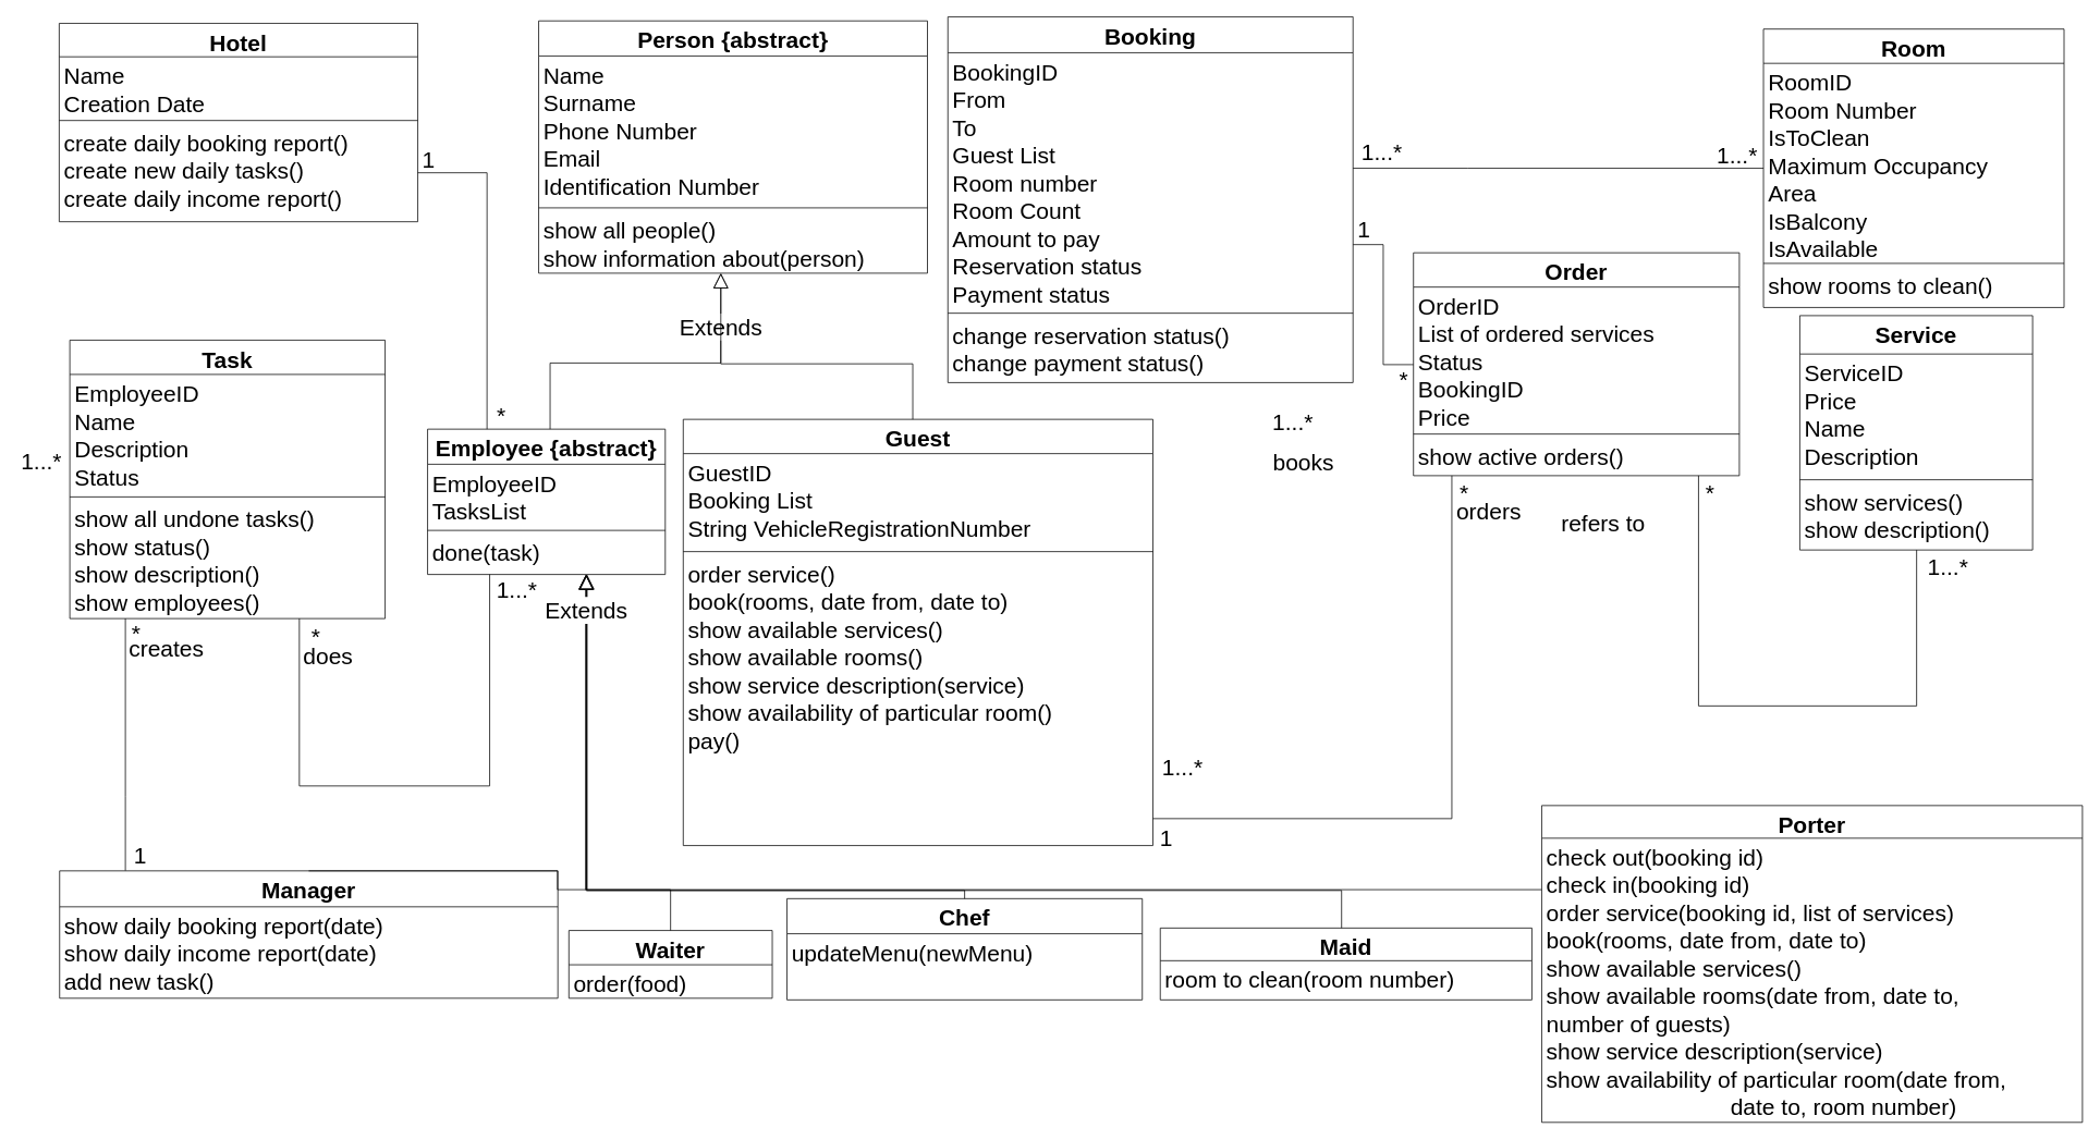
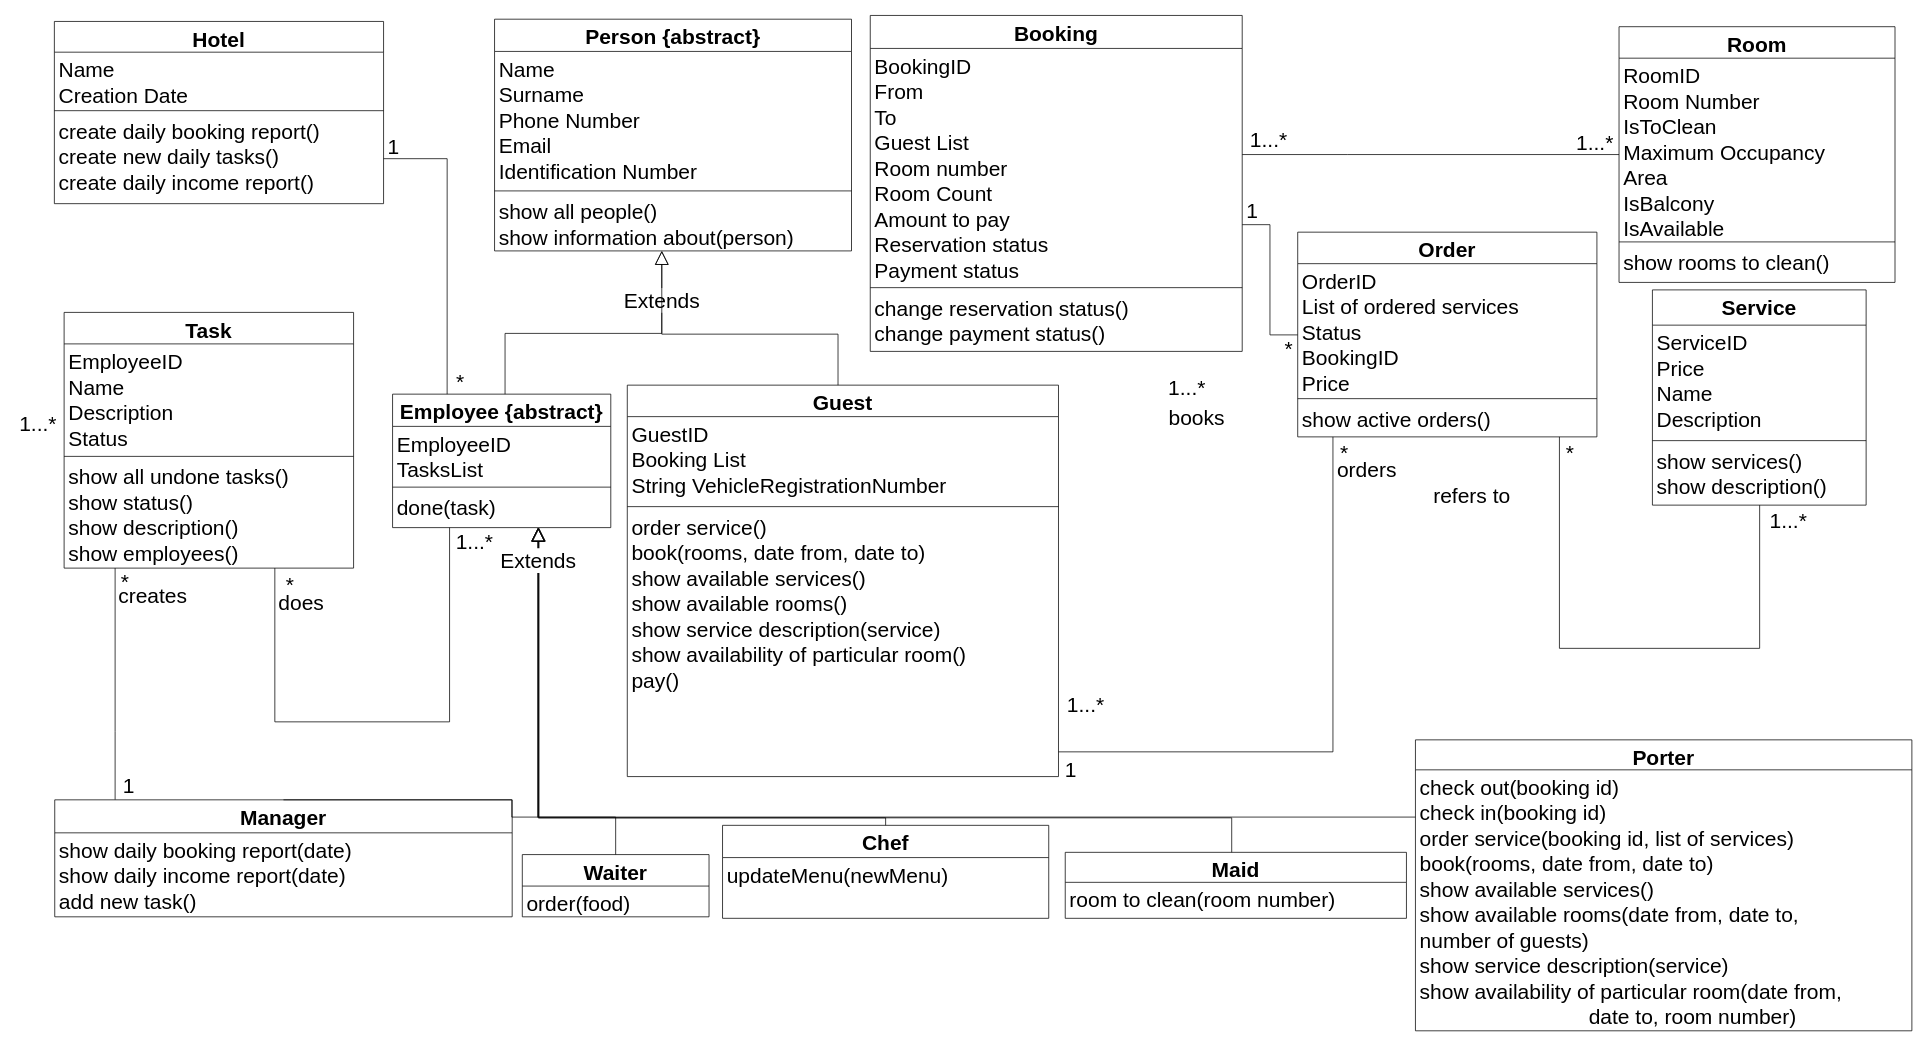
- <mxCell id="84" value="books" style="text;html=1;align=center;verticalAlign=middle;resizable=0;points=[];autosize=1;strokeColor=none;fillColor=none;fontSize=28;" vertex="1" parent="1"><mxGeometry x="1552" y="547" width="85" height="38" as="geometry" /></mxCell>
+ <mxCell id="84" value="books" style="text;html=1;align=center;verticalAlign=middle;resizable=0;points=[];autosize=1;strokeColor=none;fillColor=none;fontSize=28;" vertex="1" parent="1"><mxGeometry x="1552" y="537" width="85" height="38" as="geometry" /></mxCell>
- <mxCell id="59" value="refers to" style="text;html=1;align=center;verticalAlign=middle;resizable=0;points=[];autosize=1;strokeColor=none;fillColor=none;fontSize=28;" vertex="1" parent="1"><mxGeometry x="1905" y="622" width="113" height="38" as="geometry" /></mxCell>
+ <mxCell id="59" value="refers to" style="text;html=1;align=center;verticalAlign=middle;resizable=0;points=[];autosize=1;strokeColor=none;fillColor=none;fontSize=28;" vertex="1" parent="1"><mxGeometry x="1905" y="642" width="113" height="38" as="geometry" /></mxCell>
